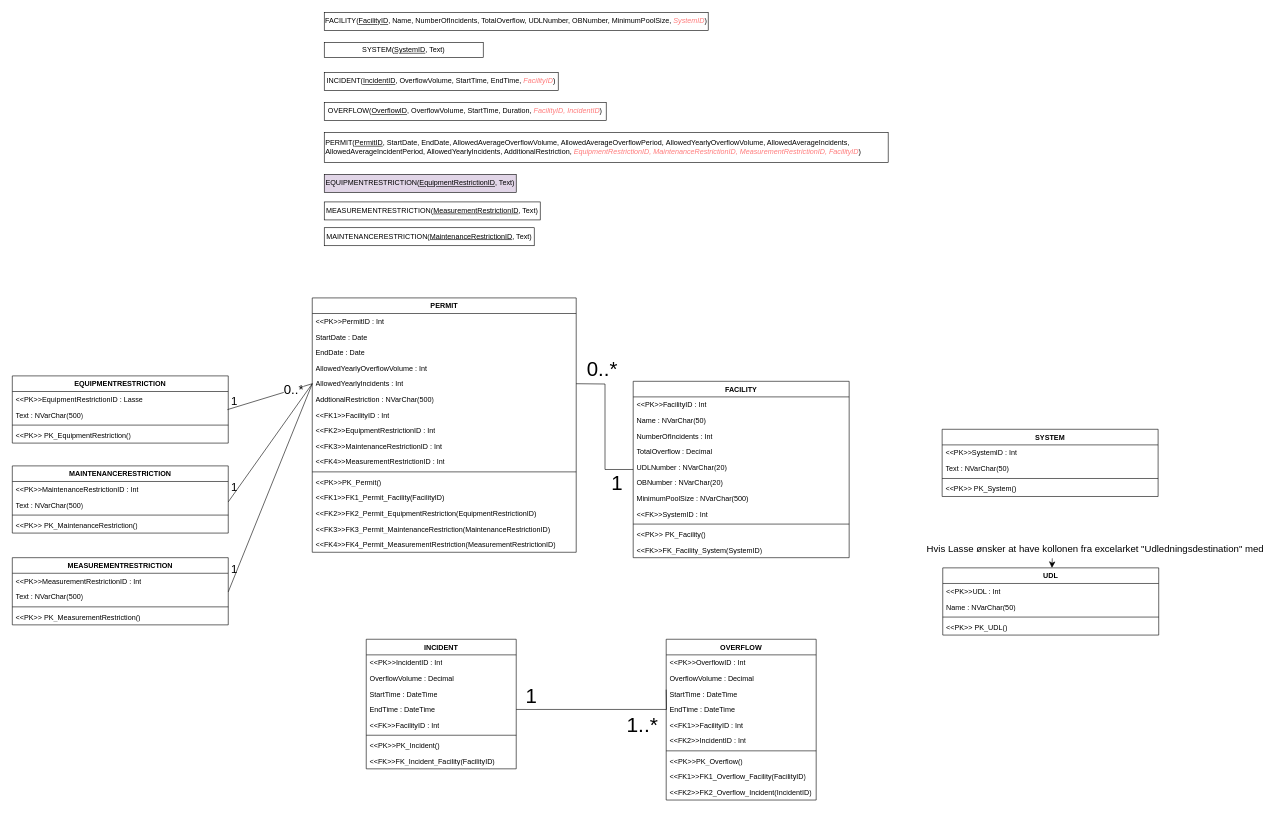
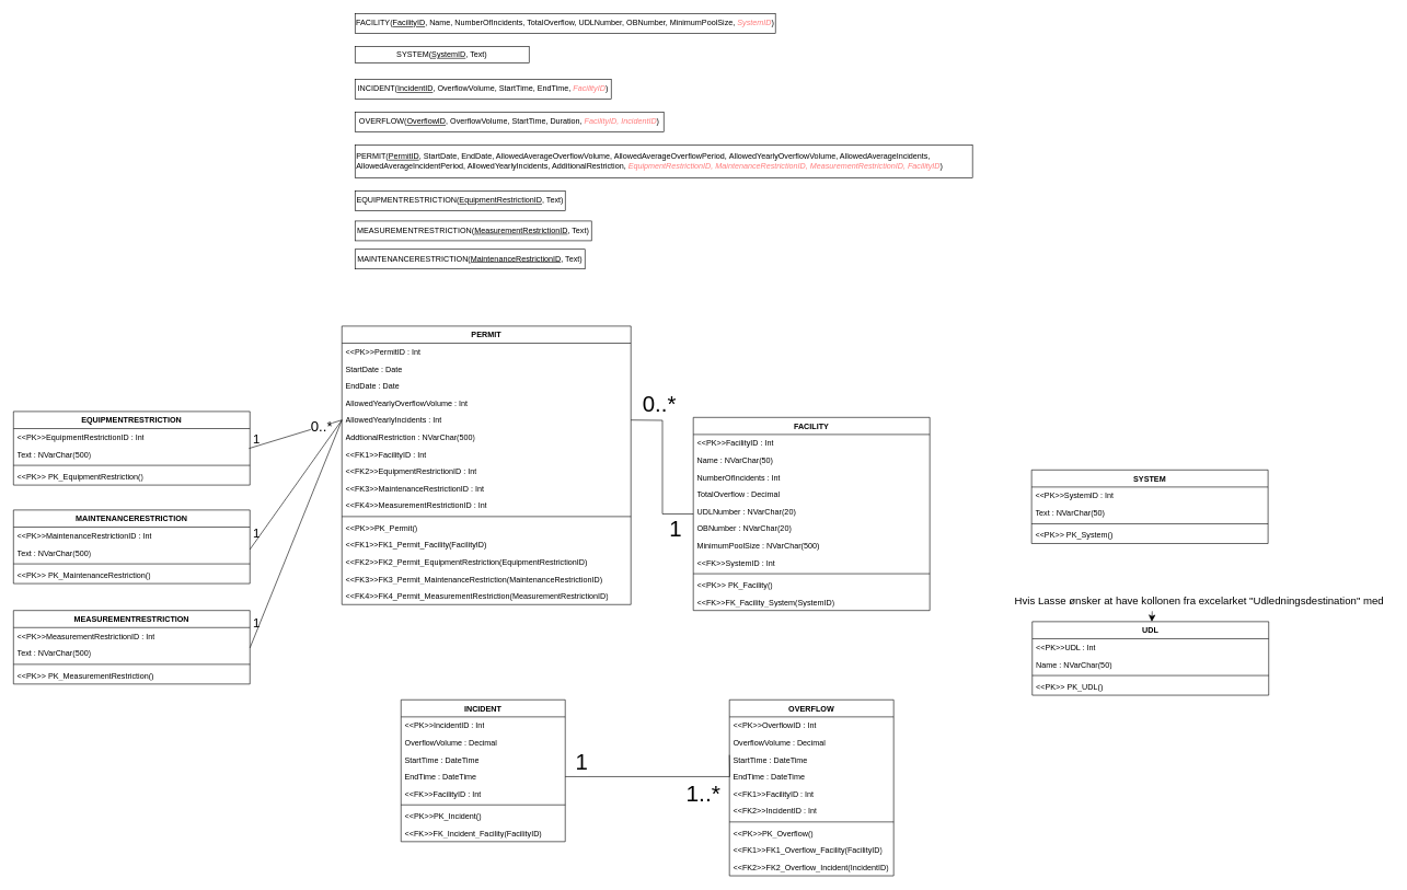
- <mxCell id="96" value="EQUIPMENTRESTRICTION(&lt;u&gt;EquipmentRestrictionID&lt;/u&gt;, Text)" style="rounded=0;whiteSpace=wrap;html=1;fillColor=#e1d5e7;" parent="1" vertex="1"><mxGeometry x="540" y="290" width="320" height="30" as="geometry" /></mxCell>
+ <mxCell id="96" value="EQUIPMENTRESTRICTION(&lt;u&gt;EquipmentRestrictionID&lt;/u&gt;, Text)" style="rounded=0;whiteSpace=wrap;html=1;" parent="1" vertex="1"><mxGeometry x="540" y="290" width="320" height="30" as="geometry" /></mxCell>
- <mxCell id="75" value="&amp;lt;&amp;lt;PK&amp;gt;&amp;gt;EquipmentRestrictionID : Lasse" style="text;strokeColor=none;fillColor=none;align=left;verticalAlign=top;spacingLeft=4;spacingRight=4;overflow=hidden;rotatable=0;points=[[0,0.5],[1,0.5]];portConstraint=eastwest;whiteSpace=wrap;html=1;" parent="74" vertex="1"><mxGeometry y="26" width="360" height="26" as="geometry" /></mxCell>
+ <mxCell id="75" value="&amp;lt;&amp;lt;PK&amp;gt;&amp;gt;EquipmentRestrictionID : Int" style="text;strokeColor=none;fillColor=none;align=left;verticalAlign=top;spacingLeft=4;spacingRight=4;overflow=hidden;rotatable=0;points=[[0,0.5],[1,0.5]];portConstraint=eastwest;whiteSpace=wrap;html=1;" parent="74" vertex="1"><mxGeometry y="26" width="360" height="26" as="geometry" /></mxCell>
